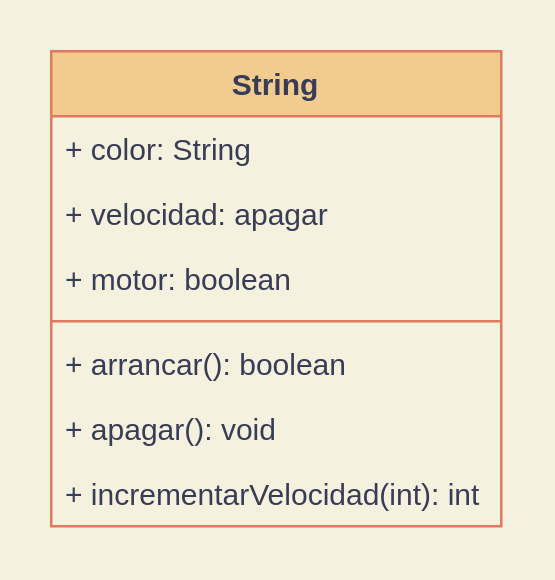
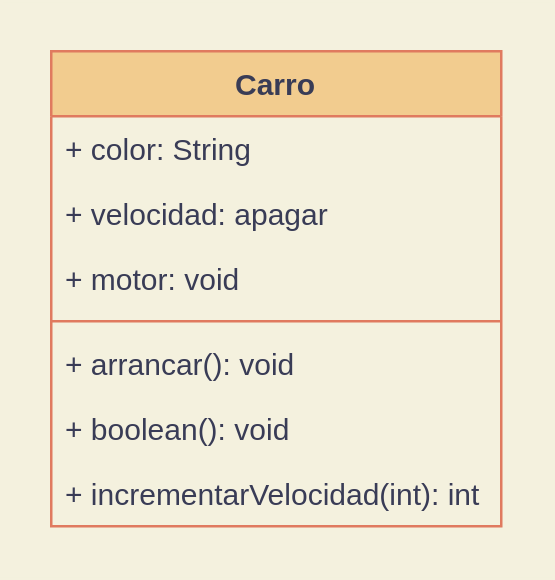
- <mxCell id="2" value="String" style="swimlane;fontStyle=1;align=center;verticalAlign=top;childLayout=stackLayout;horizontal=1;startSize=26;horizontalStack=0;resizeParent=1;resizeParentMax=0;resizeLast=0;collapsible=1;marginBottom=0;fillColor=#F2CC8F;strokeColor=#E07A5F;fontColor=#393C56;" vertex="1" parent="1"><mxGeometry x="20" y="20" width="180" height="190" as="geometry" /></mxCell>
+ <mxCell id="2" value="Carro" style="swimlane;fontStyle=1;align=center;verticalAlign=top;childLayout=stackLayout;horizontal=1;startSize=26;horizontalStack=0;resizeParent=1;resizeParentMax=0;resizeLast=0;collapsible=1;marginBottom=0;fillColor=#F2CC8F;strokeColor=#E07A5F;fontColor=#393C56;" vertex="1" parent="1"><mxGeometry x="20" y="20" width="180" height="190" as="geometry" /></mxCell>
- <mxCell id="5" value="+ motor: boolean" style="text;align=left;verticalAlign=top;spacingLeft=4;spacingRight=4;overflow=hidden;rotatable=0;points=[[0,0.5],[1,0.5]];portConstraint=eastwest;fontColor=#393C56;" vertex="1" parent="2"><mxGeometry y="78" width="180" height="26" as="geometry" /></mxCell>
+ <mxCell id="5" value="+ motor: void" style="text;align=left;verticalAlign=top;spacingLeft=4;spacingRight=4;overflow=hidden;rotatable=0;points=[[0,0.5],[1,0.5]];portConstraint=eastwest;fontColor=#393C56;" vertex="1" parent="2"><mxGeometry y="78" width="180" height="26" as="geometry" /></mxCell>
- <mxCell id="7" value="+ arrancar(): boolean" style="text;strokeColor=none;fillColor=none;align=left;verticalAlign=top;spacingLeft=4;spacingRight=4;overflow=hidden;rotatable=0;points=[[0,0.5],[1,0.5]];portConstraint=eastwest;fontColor=#393C56;" vertex="1" parent="2"><mxGeometry y="112" width="180" height="26" as="geometry" /></mxCell>
+ <mxCell id="7" value="+ arrancar(): void" style="text;strokeColor=none;fillColor=none;align=left;verticalAlign=top;spacingLeft=4;spacingRight=4;overflow=hidden;rotatable=0;points=[[0,0.5],[1,0.5]];portConstraint=eastwest;fontColor=#393C56;" vertex="1" parent="2"><mxGeometry y="112" width="180" height="26" as="geometry" /></mxCell>
- <mxCell id="8" value="+ apagar(): void" style="text;strokeColor=none;fillColor=none;align=left;verticalAlign=top;spacingLeft=4;spacingRight=4;overflow=hidden;rotatable=0;points=[[0,0.5],[1,0.5]];portConstraint=eastwest;fontColor=#393C56;" vertex="1" parent="2"><mxGeometry y="138" width="180" height="26" as="geometry" /></mxCell>
+ <mxCell id="8" value="+ boolean(): void" style="text;strokeColor=none;fillColor=none;align=left;verticalAlign=top;spacingLeft=4;spacingRight=4;overflow=hidden;rotatable=0;points=[[0,0.5],[1,0.5]];portConstraint=eastwest;fontColor=#393C56;" vertex="1" parent="2"><mxGeometry y="138" width="180" height="26" as="geometry" /></mxCell>
